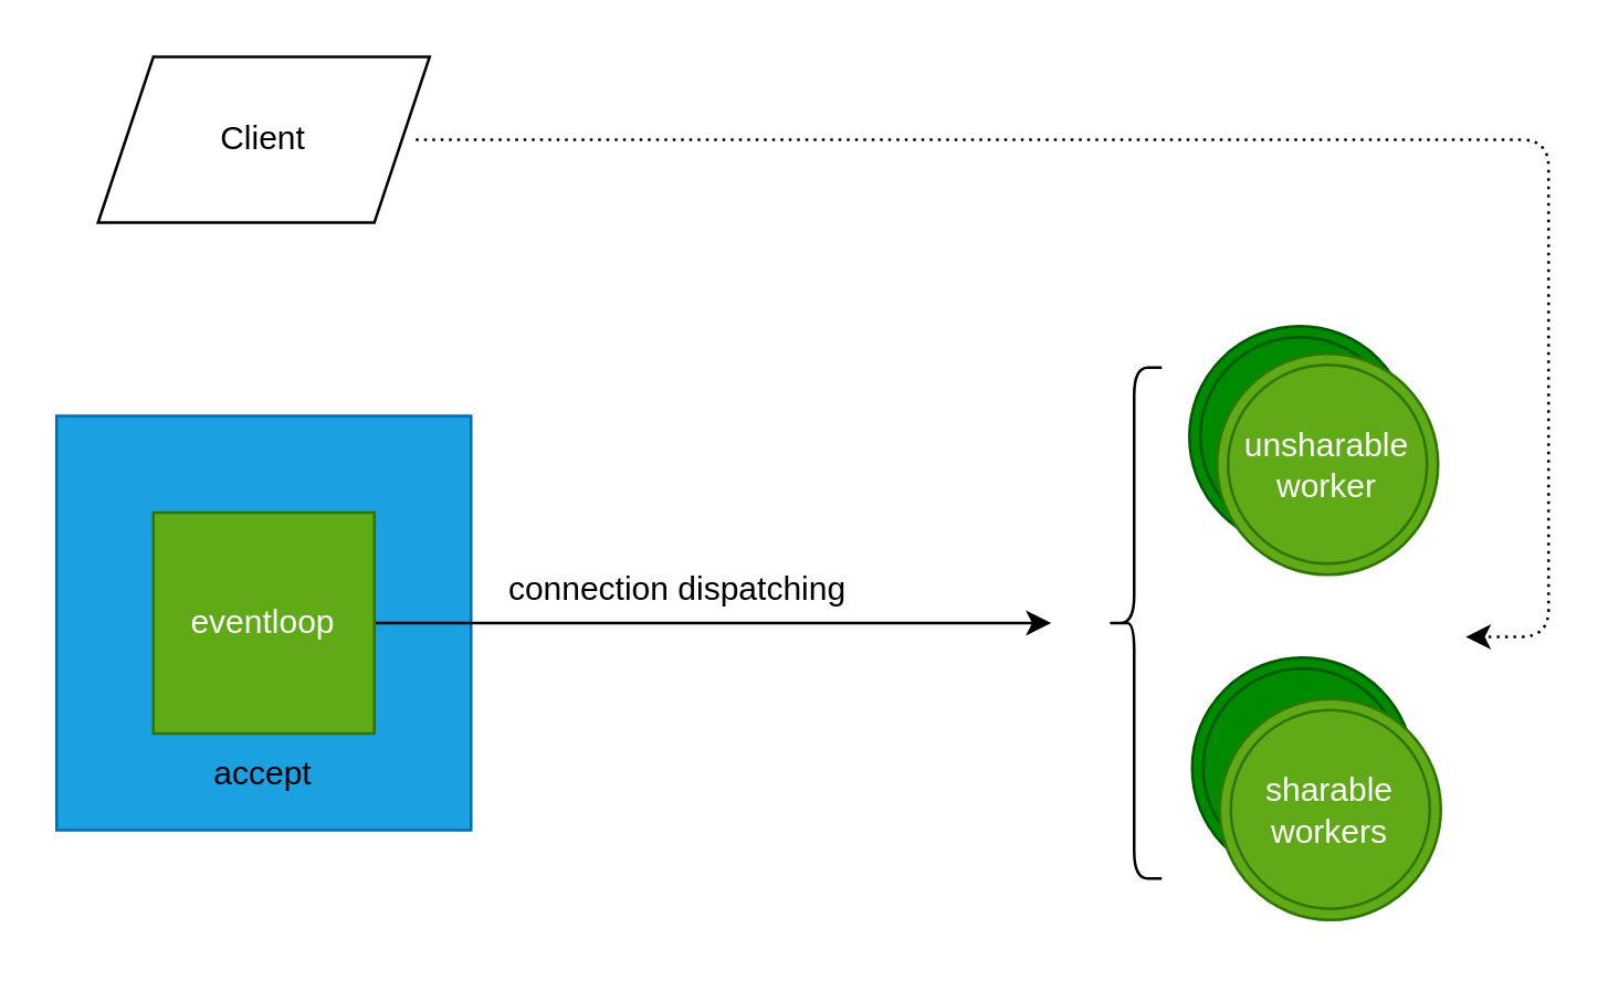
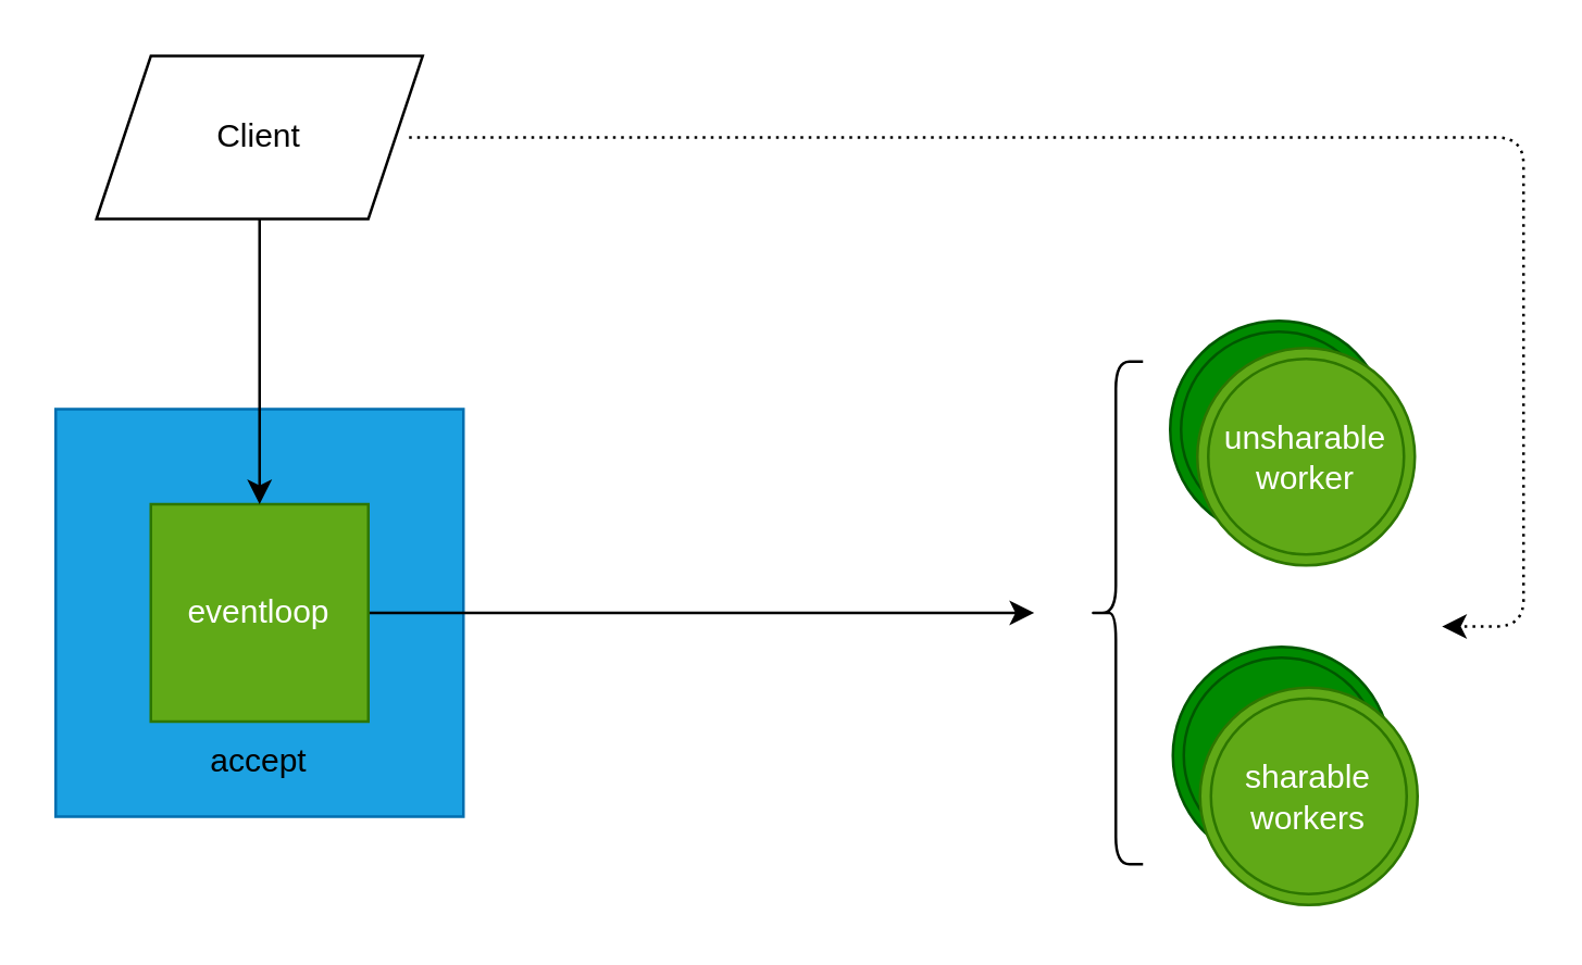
+ <mxCell id="5" style="edgeStyle=none;html=1;entryX=0.5;entryY=0;entryDx=0;entryDy=0;" edge="1" parent="1" source="6" target="4"><mxGeometry relative="1" as="geometry" /></mxCell>
- <mxCell id="12" value="connection dispatching" style="text;html=1;strokeColor=none;fillColor=none;align=center;verticalAlign=middle;whiteSpace=wrap;rounded=0;" vertex="1" parent="1"><mxGeometry x="170" y="197.5" width="150" height="30" as="geometry" /></mxCell>
